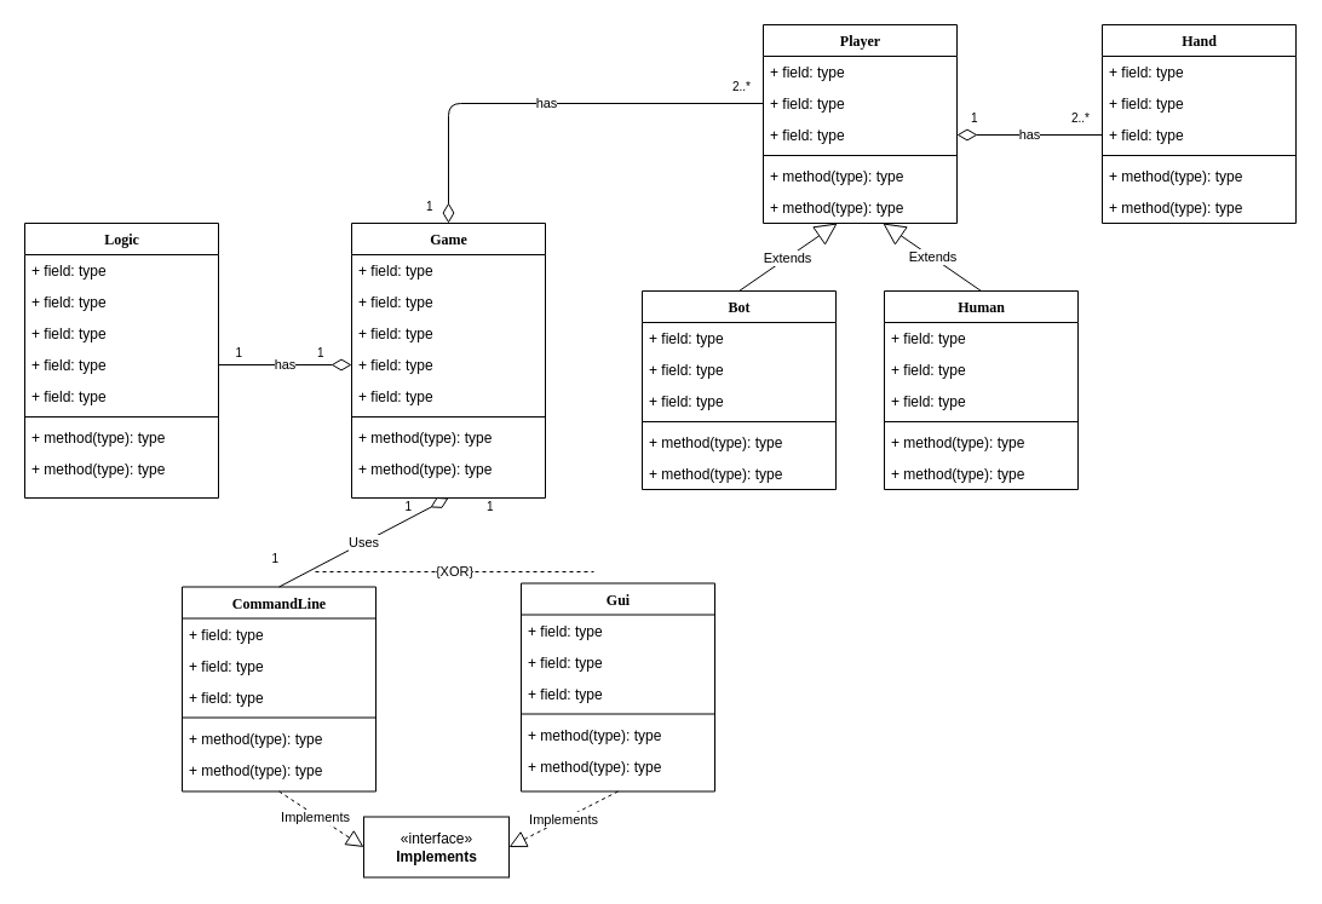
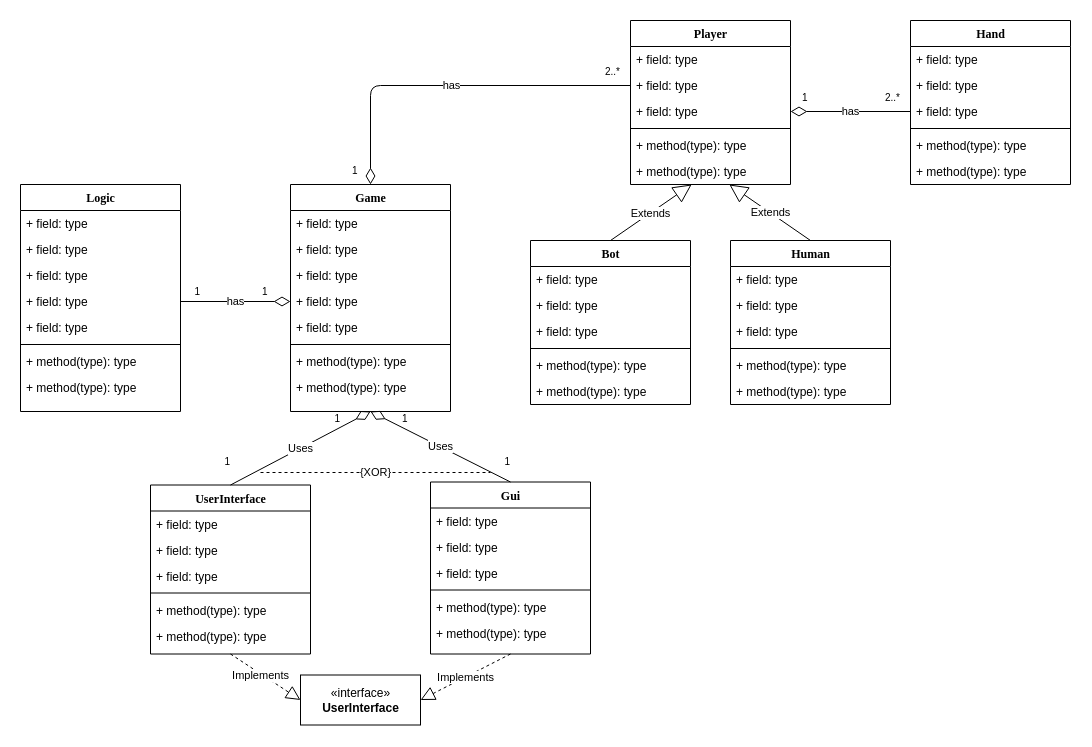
+ <mxCell id="70" value="Uses" style="endArrow=none;html=1;endSize=12;startArrow=diamondThin;startSize=14;startFill=0;endFill=0;entryX=0.5;entryY=0;entryDx=0;entryDy=0;exitX=0.5;exitY=1;exitDx=0;exitDy=0;" parent="1" source="2" target="40" edge="1"><mxGeometry relative="1" as="geometry"><mxPoint x="370" y="445" as="sourcePoint" /><mxPoint x="490" y="445" as="targetPoint" /></mxGeometry></mxCell>
+ <mxCell id="71" value="1" style="resizable=0;html=1;align=right;verticalAlign=top;labelBackgroundColor=#ffffff;fontSize=10;" parent="70" connectable="0" vertex="1"><mxGeometry x="1" relative="1" as="geometry"><mxPoint y="-32.5" as="offset" /></mxGeometry></mxCell>
- <mxCell id="47" value="CommandLine" style="swimlane;html=1;fontStyle=1;align=center;verticalAlign=top;childLayout=stackLayout;horizontal=1;startSize=26;horizontalStack=0;resizeParent=1;resizeLast=0;collapsible=1;marginBottom=0;swimlaneFillColor=#ffffff;rounded=0;shadow=0;comic=0;labelBackgroundColor=none;strokeColor=#000000;strokeWidth=1;fillColor=none;fontFamily=Verdana;fontSize=12;fontColor=#000000;" parent="1" vertex="1"><mxGeometry x="150" y="484.5" width="160" height="169" as="geometry" /></mxCell>
+ <mxCell id="47" value="UserInterface" style="swimlane;html=1;fontStyle=1;align=center;verticalAlign=top;childLayout=stackLayout;horizontal=1;startSize=26;horizontalStack=0;resizeParent=1;resizeLast=0;collapsible=1;marginBottom=0;swimlaneFillColor=#ffffff;rounded=0;shadow=0;comic=0;labelBackgroundColor=none;strokeColor=#000000;strokeWidth=1;fillColor=none;fontFamily=Verdana;fontSize=12;fontColor=#000000;" parent="1" vertex="1"><mxGeometry x="150" y="484.5" width="160" height="169" as="geometry" /></mxCell>
- <mxCell id="39" value="«interface»&lt;br&gt;&lt;b&gt;Implements&lt;/b&gt;" style="html=1;" parent="1" vertex="1"><mxGeometry x="300" y="674.5" width="120" height="50" as="geometry" /></mxCell>
+ <mxCell id="39" value="«interface»&lt;br&gt;&lt;b&gt;UserInterface&lt;/b&gt;" style="html=1;" parent="1" vertex="1"><mxGeometry x="300" y="674.5" width="120" height="50" as="geometry" /></mxCell>
